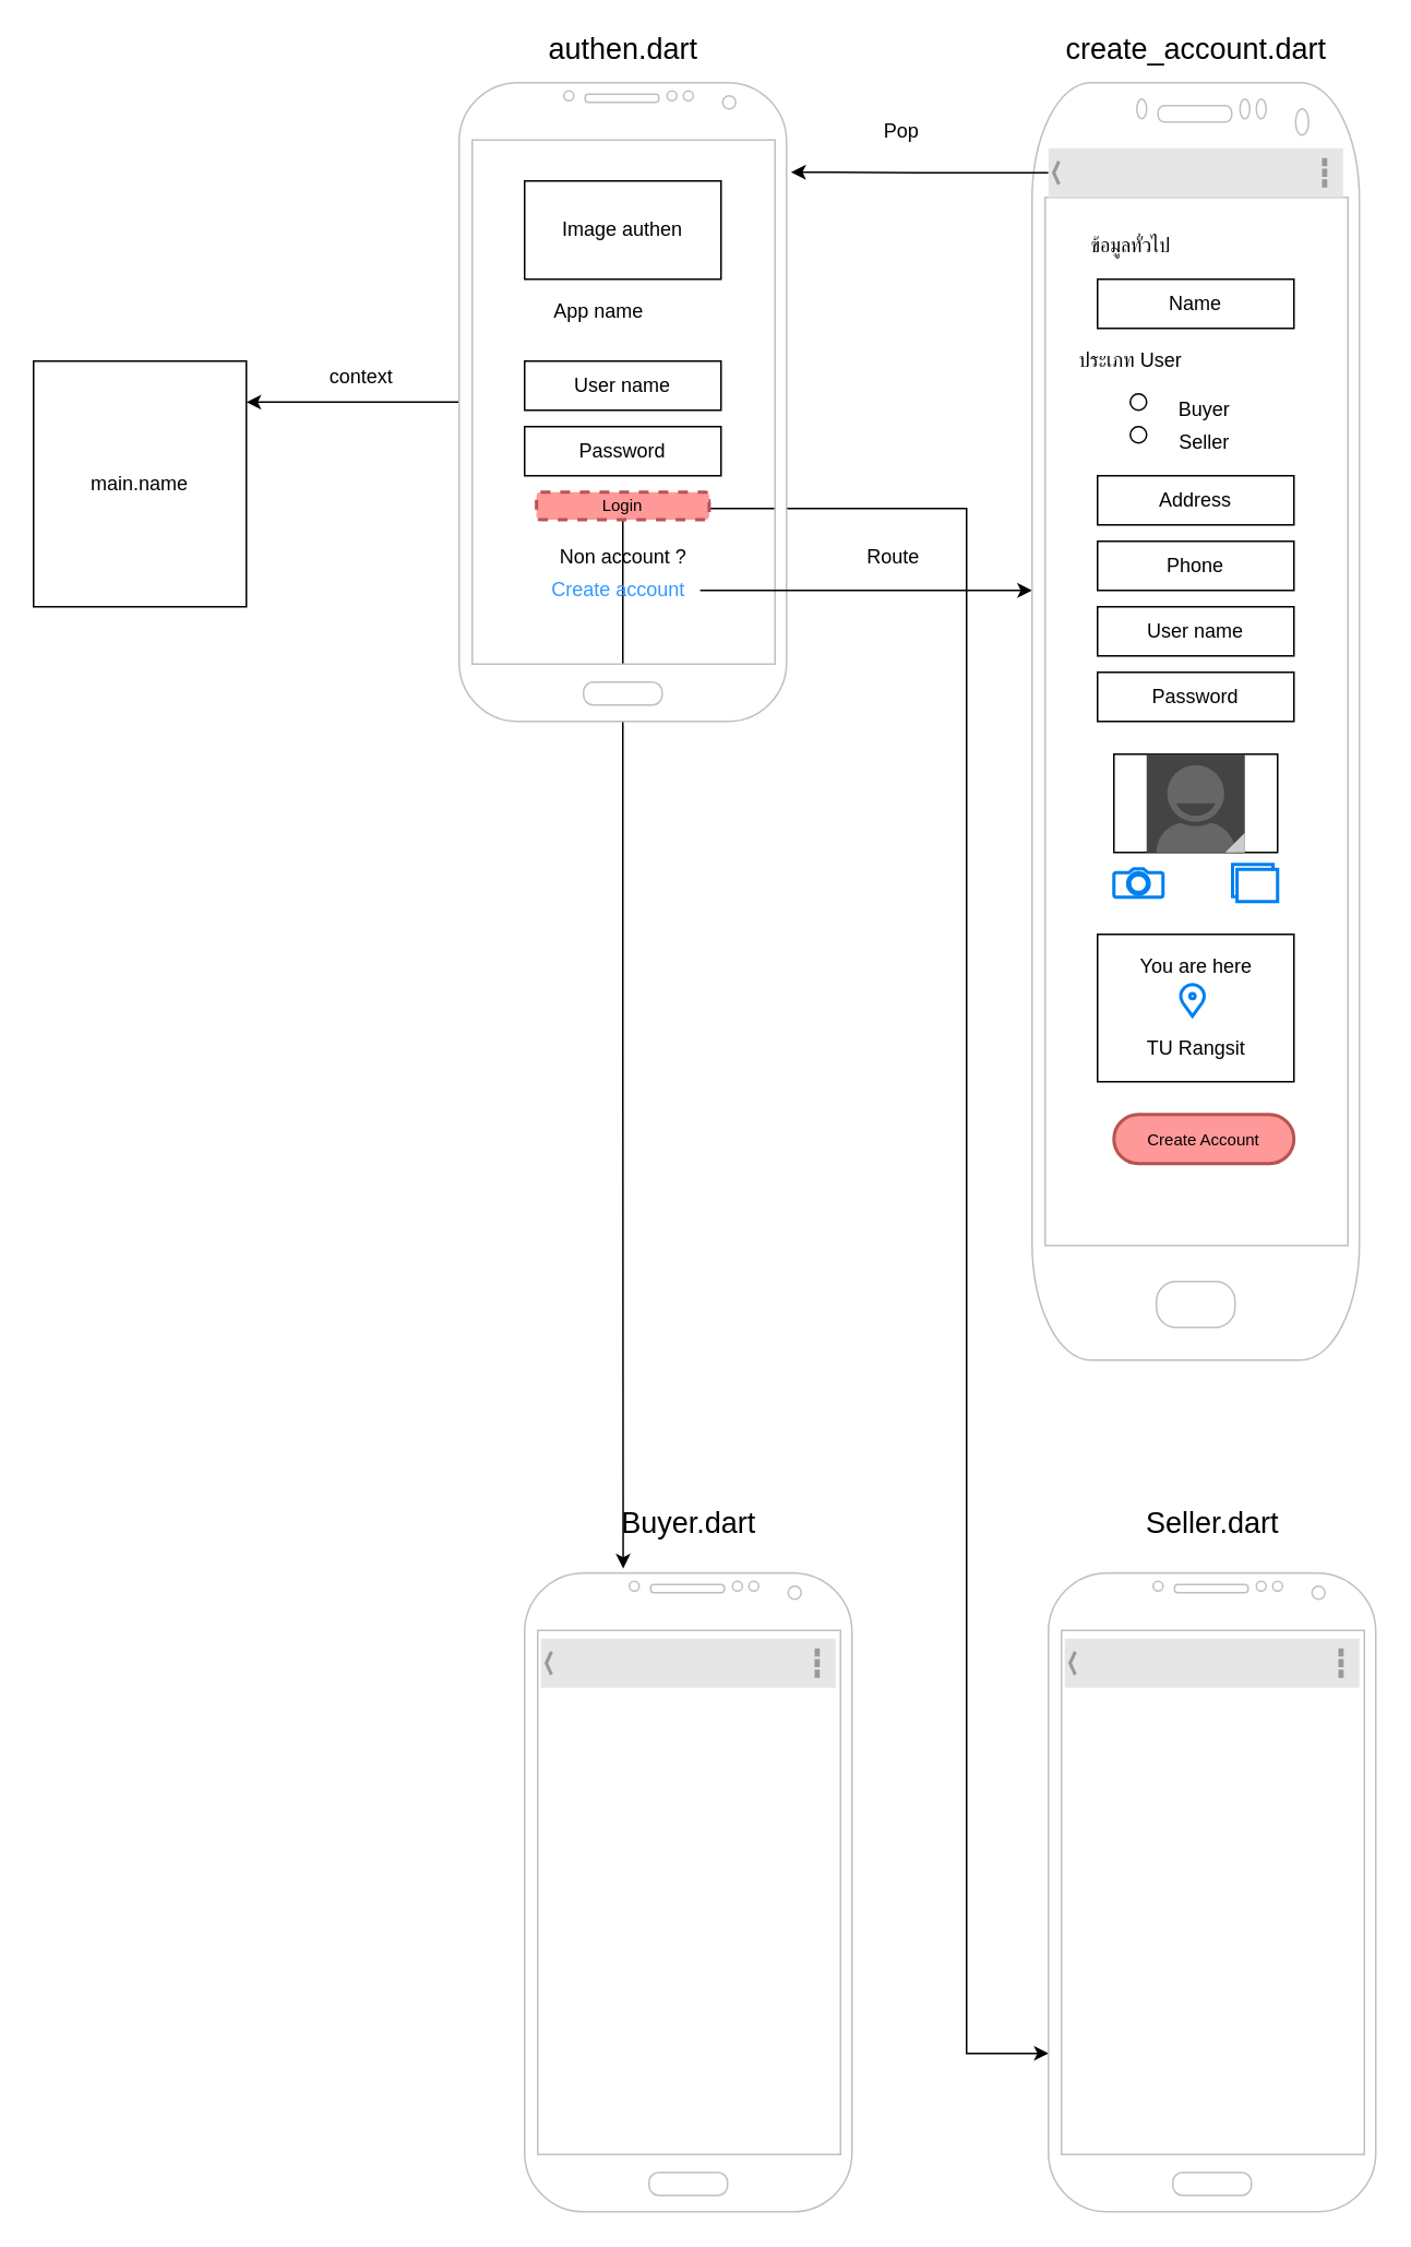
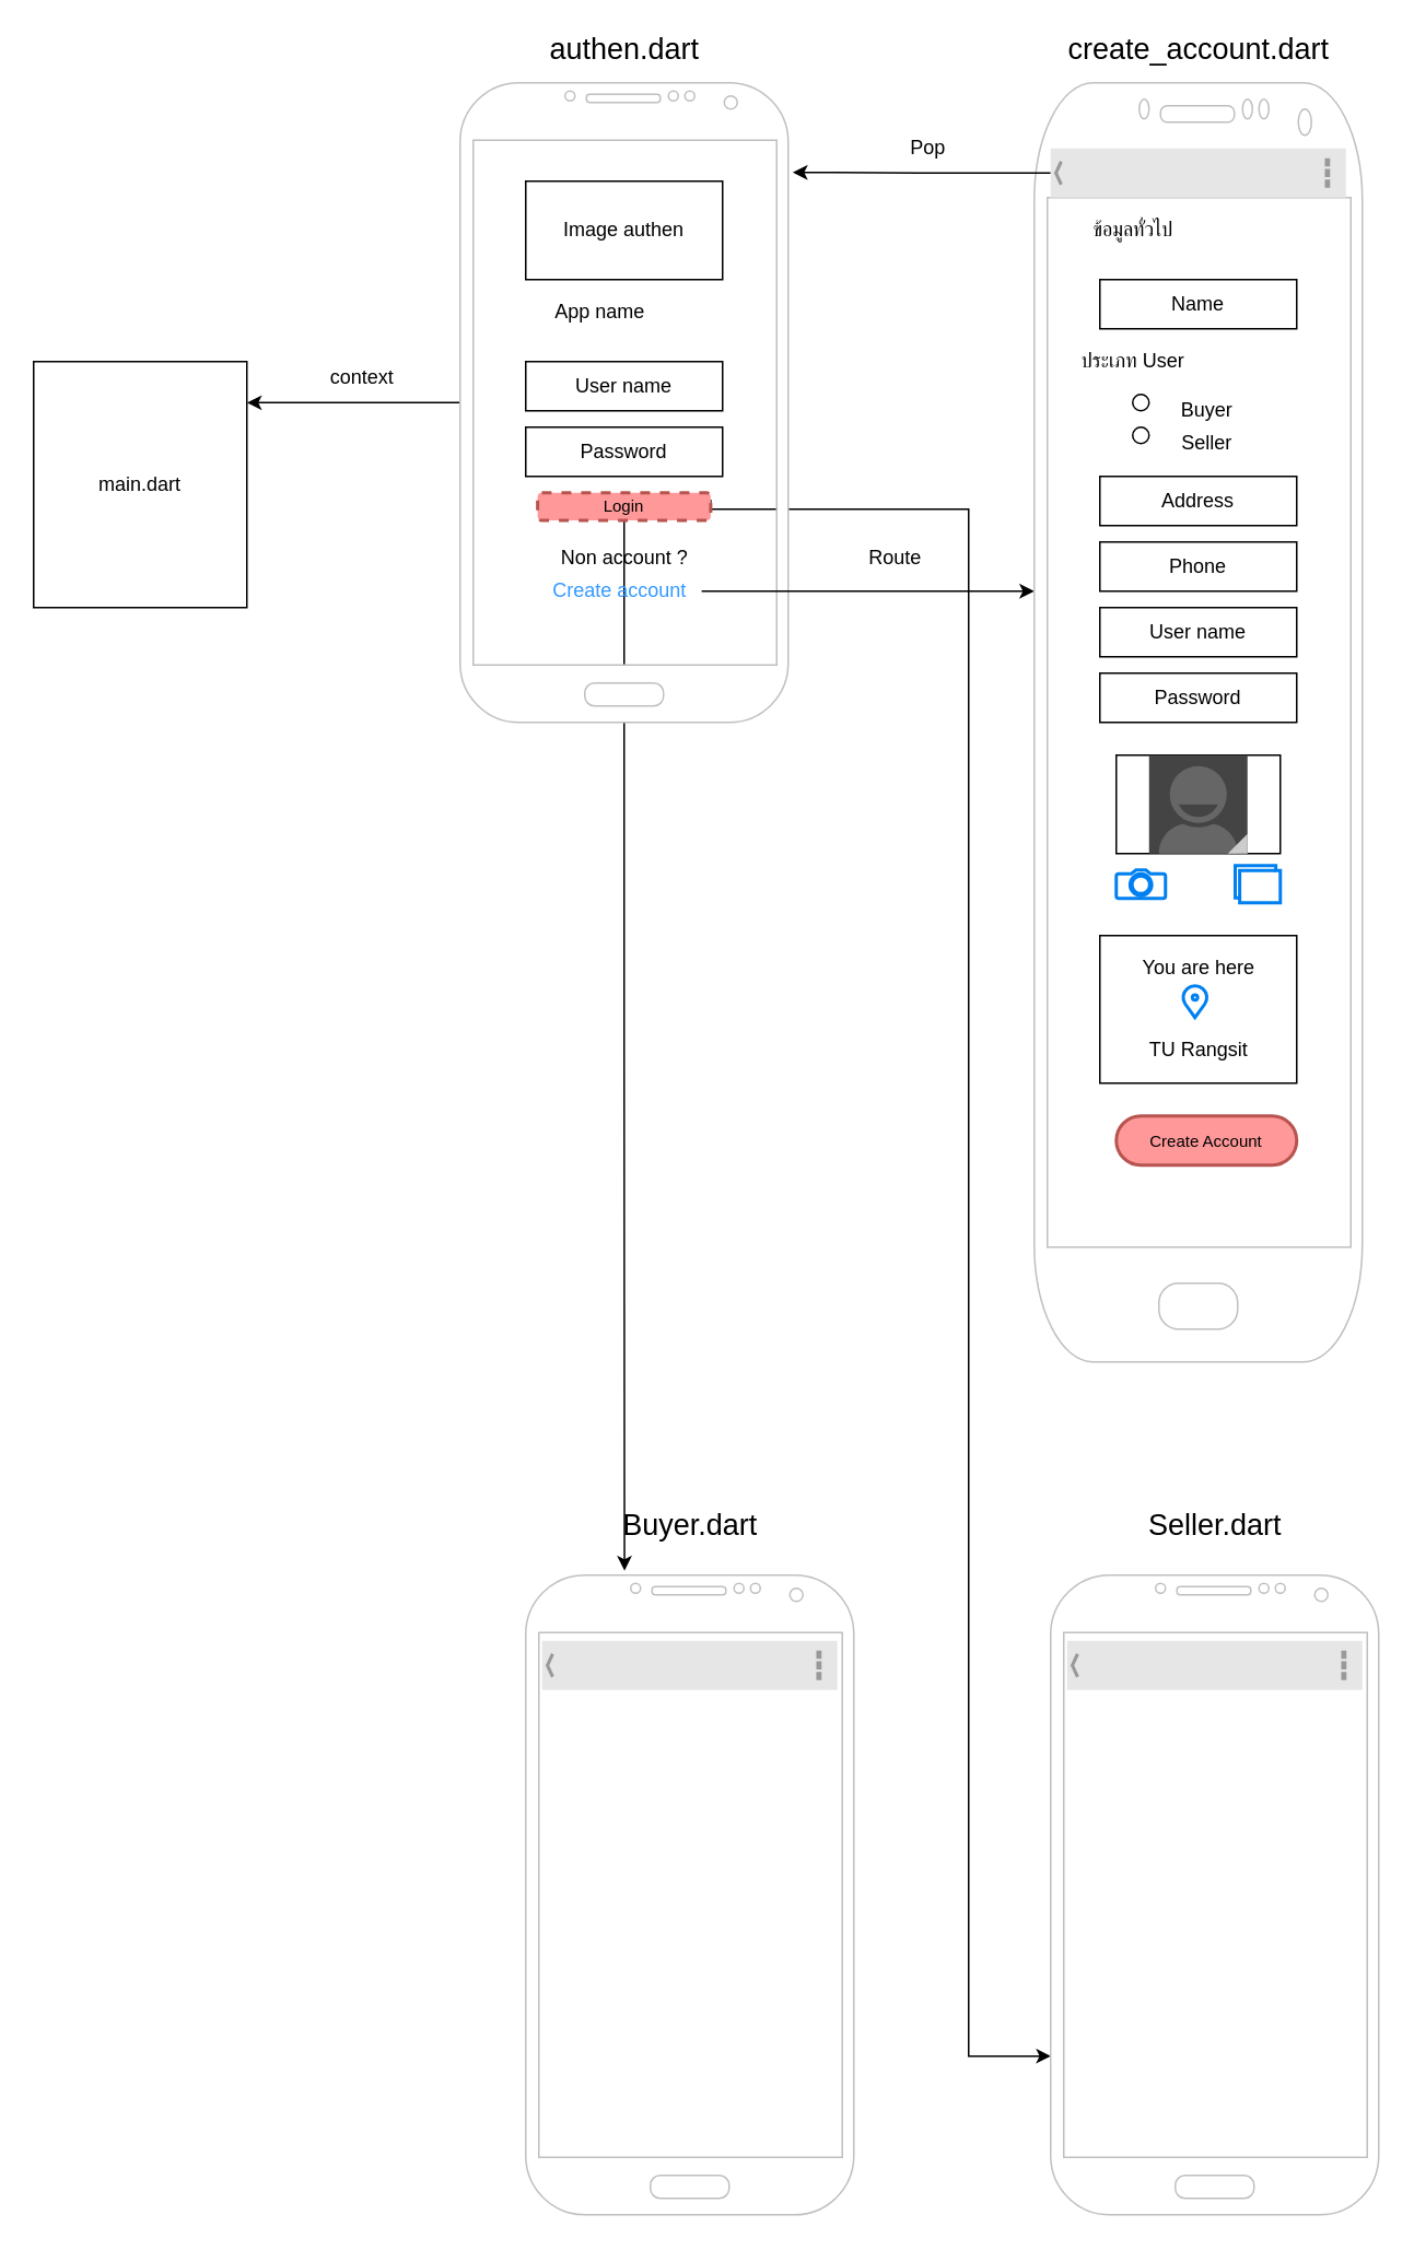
- <mxCell id="19" value="Pop" style="text;html=1;align=center;verticalAlign=middle;resizable=0;points=[];autosize=1;strokeColor=none;" parent="1" vertex="1"><mxGeometry x="530" y="70" width="40" height="20" as="geometry" /></mxCell>
+ <mxCell id="19" value="Pop" style="text;html=1;align=center;verticalAlign=middle;resizable=0;points=[];autosize=1;strokeColor=none;" parent="1" vertex="1"><mxGeometry x="545" y="80" width="40" height="20" as="geometry" /></mxCell>
- <mxCell id="33" value="ข้อมูลทั่วไป" style="text;html=1;align=center;verticalAlign=middle;resizable=0;points=[];autosize=1;strokeColor=none;" parent="1" vertex="1"><mxGeometry x="655" y="140" width="70" height="20" as="geometry" /></mxCell>
+ <mxCell id="33" value="ข้อมูลทั่วไป" style="text;html=1;align=center;verticalAlign=middle;resizable=0;points=[];autosize=1;strokeColor=none;" parent="1" vertex="1"><mxGeometry x="655" y="130" width="70" height="20" as="geometry" /></mxCell>
- <mxCell id="48" value="main.name" style="whiteSpace=wrap;html=1;" vertex="1" parent="1"><mxGeometry x="20" y="220" width="130" height="150" as="geometry" /></mxCell>
+ <mxCell id="48" value="main.dart" style="whiteSpace=wrap;html=1;" vertex="1" parent="1"><mxGeometry x="20" y="220" width="130" height="150" as="geometry" /></mxCell>
